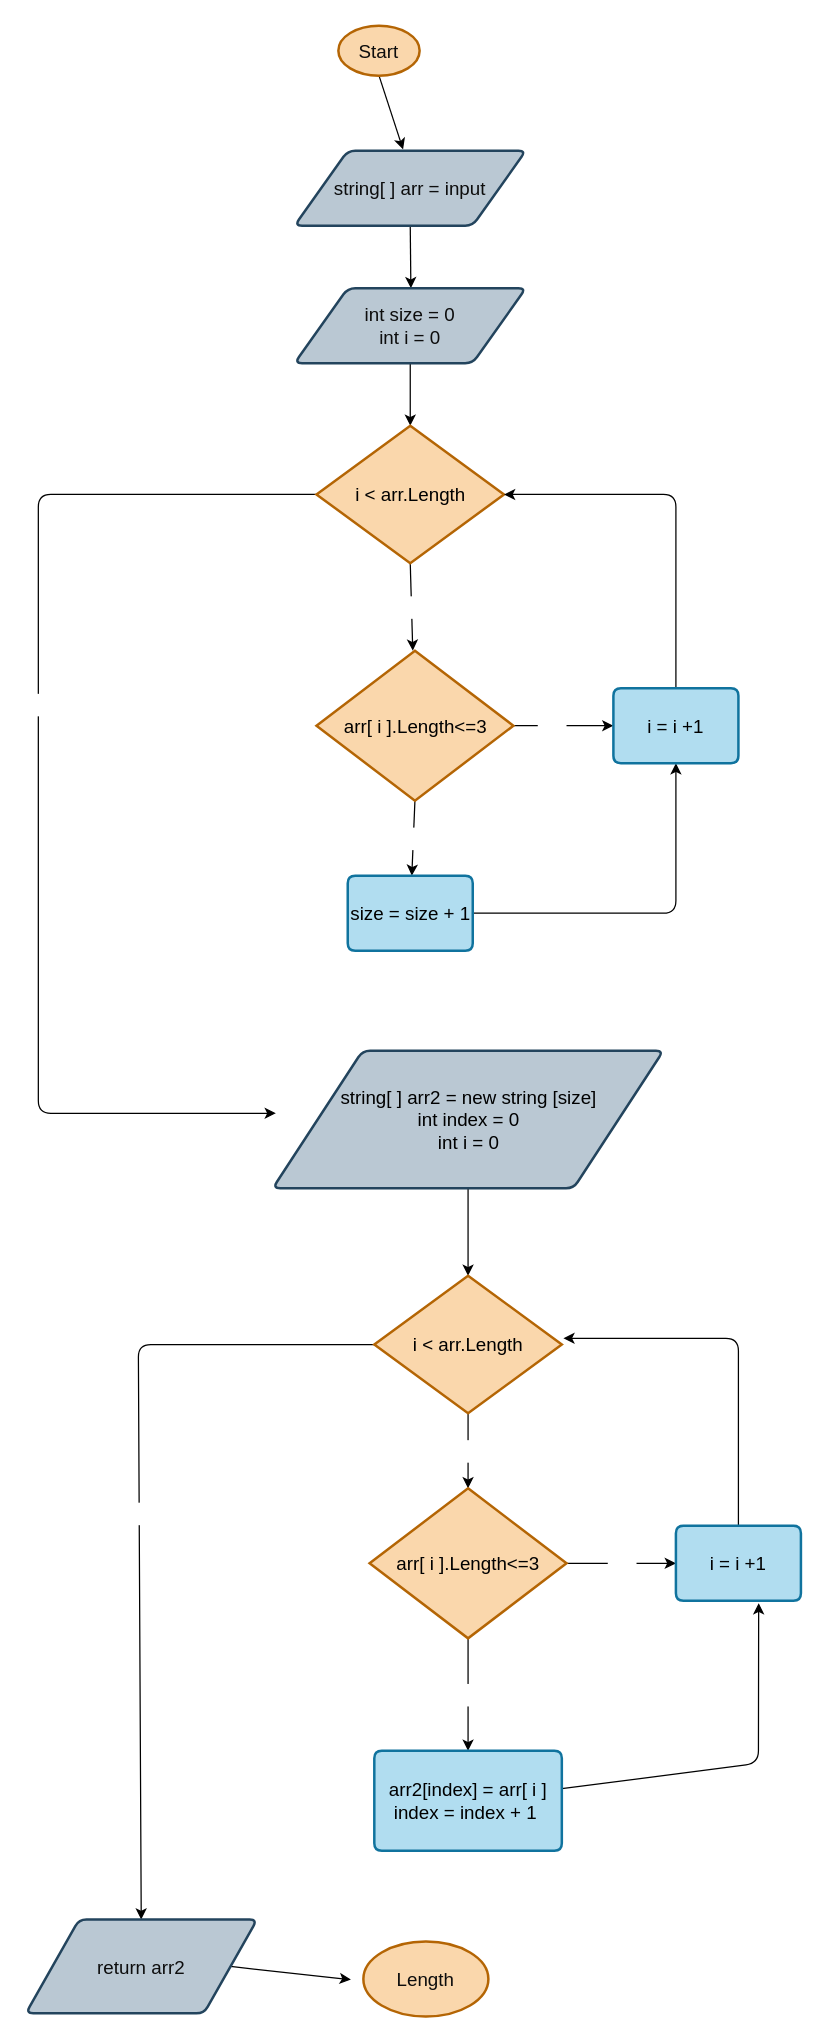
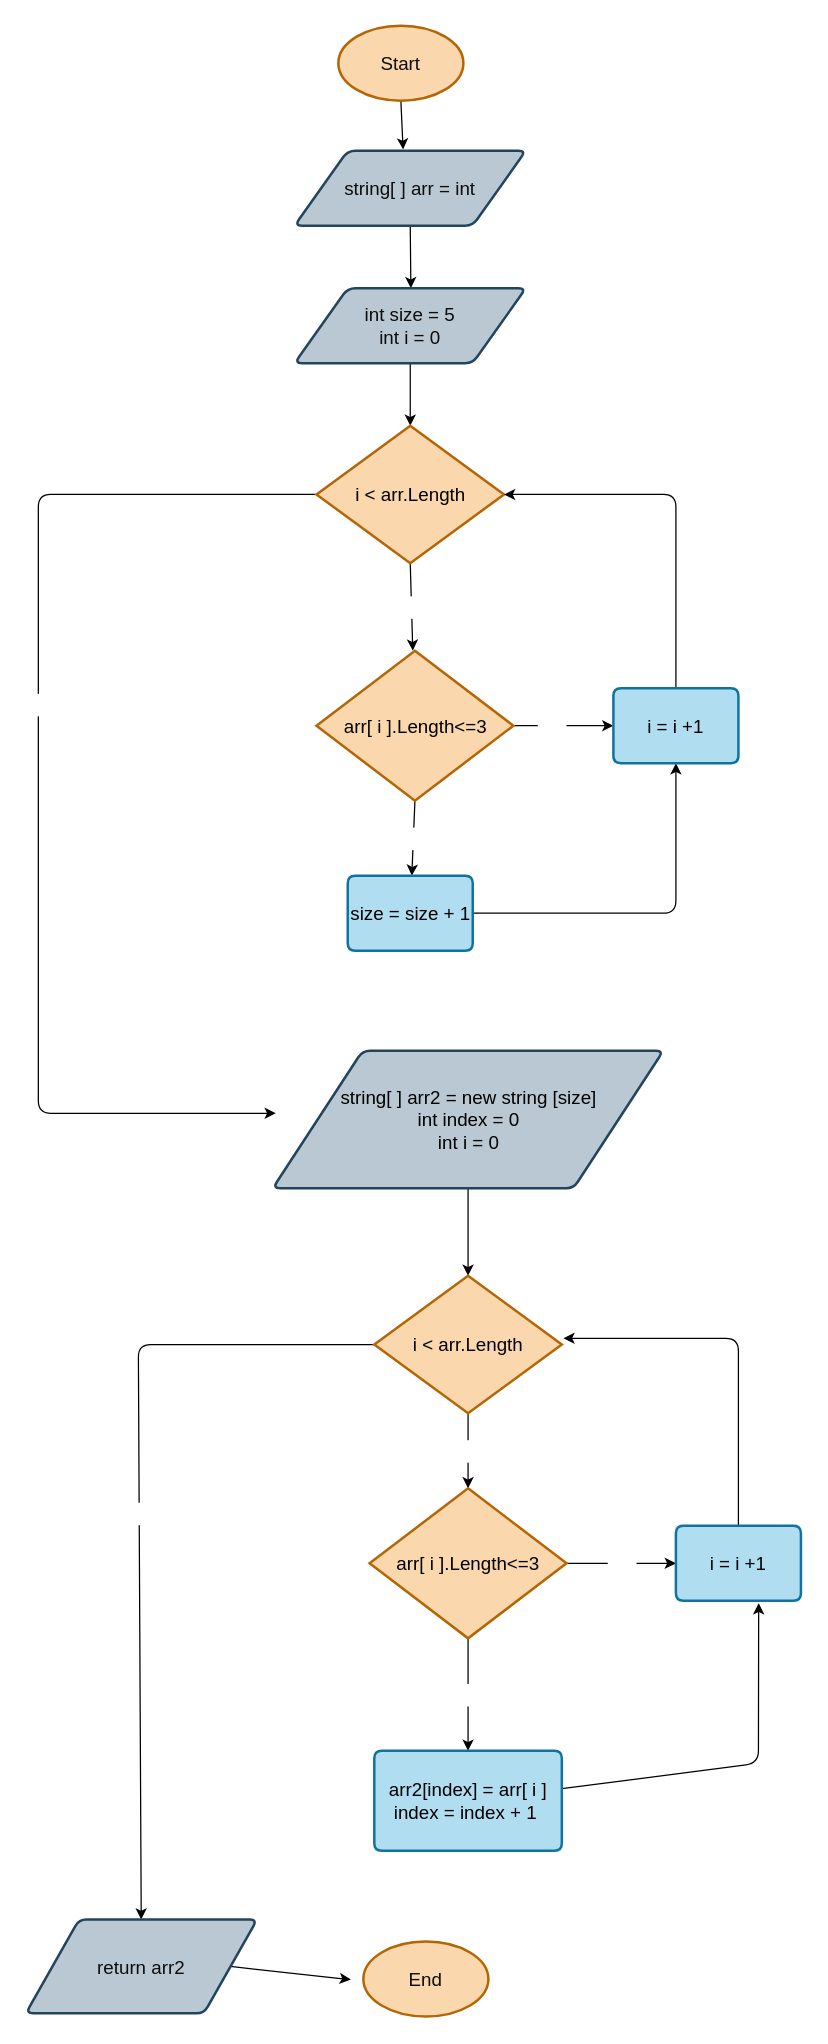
- <mxCell id="3" value="&lt;font style=&quot;font-size: 15px;&quot; color=&quot;#0d0d0d&quot;&gt;Start&lt;/font&gt;" style="strokeWidth=2;html=1;shape=mxgraph.flowchart.start_1;whiteSpace=wrap;fillColor=#fad7ac;strokeColor=#b46504;" vertex="1" parent="1"><mxGeometry x="270" y="20" width="65" height="40" as="geometry" /></mxCell>
+ <mxCell id="3" value="&lt;font style=&quot;font-size: 15px;&quot; color=&quot;#0d0d0d&quot;&gt;Start&lt;/font&gt;" style="strokeWidth=2;html=1;shape=mxgraph.flowchart.start_1;whiteSpace=wrap;fillColor=#fad7ac;strokeColor=#b46504;" vertex="1" parent="1"><mxGeometry x="270" y="20" width="100" height="60" as="geometry" /></mxCell>
- <mxCell id="5" value="&lt;font color=&quot;#0d0d0d&quot;&gt;string[ ] arr = input&lt;/font&gt;" style="shape=parallelogram;html=1;strokeWidth=2;perimeter=parallelogramPerimeter;whiteSpace=wrap;rounded=1;arcSize=12;size=0.23;fontSize=15;fillColor=#bac8d3;strokeColor=#23445d;" vertex="1" parent="1"><mxGeometry x="235" y="120" width="185" height="60" as="geometry" /></mxCell>
+ <mxCell id="5" value="&lt;font color=&quot;#0d0d0d&quot;&gt;string[ ] arr = int&lt;/font&gt;" style="shape=parallelogram;html=1;strokeWidth=2;perimeter=parallelogramPerimeter;whiteSpace=wrap;rounded=1;arcSize=12;size=0.23;fontSize=15;fillColor=#bac8d3;strokeColor=#23445d;" vertex="1" parent="1"><mxGeometry x="235" y="120" width="185" height="60" as="geometry" /></mxCell>
- <mxCell id="7" value="&lt;font color=&quot;#0d0d0d&quot;&gt;int size = 0&lt;br&gt;int i = 0&lt;br&gt;&lt;/font&gt;" style="shape=parallelogram;html=1;strokeWidth=2;perimeter=parallelogramPerimeter;whiteSpace=wrap;rounded=1;arcSize=12;size=0.23;fontSize=15;fillColor=#bac8d3;strokeColor=#23445d;" vertex="1" parent="1"><mxGeometry x="235" y="230" width="185" height="60" as="geometry" /></mxCell>
+ <mxCell id="7" value="&lt;font color=&quot;#0d0d0d&quot;&gt;int size = 5&lt;br&gt;int i = 0&lt;br&gt;&lt;/font&gt;" style="shape=parallelogram;html=1;strokeWidth=2;perimeter=parallelogramPerimeter;whiteSpace=wrap;rounded=1;arcSize=12;size=0.23;fontSize=15;fillColor=#bac8d3;strokeColor=#23445d;" vertex="1" parent="1"><mxGeometry x="235" y="230" width="185" height="60" as="geometry" /></mxCell>
- <mxCell id="34" value="&lt;font style=&quot;font-size: 15px;&quot; color=&quot;#0d0d0d&quot;&gt;Length&lt;/font&gt;" style="strokeWidth=2;html=1;shape=mxgraph.flowchart.start_1;whiteSpace=wrap;fillColor=#fad7ac;strokeColor=#b46504;" vertex="1" parent="1"><mxGeometry x="290" y="1552.5" width="100" height="60" as="geometry" /></mxCell>
+ <mxCell id="34" value="&lt;font style=&quot;font-size: 15px;&quot; color=&quot;#0d0d0d&quot;&gt;End&lt;/font&gt;" style="strokeWidth=2;html=1;shape=mxgraph.flowchart.start_1;whiteSpace=wrap;fillColor=#fad7ac;strokeColor=#b46504;" vertex="1" parent="1"><mxGeometry x="290" y="1552.5" width="100" height="60" as="geometry" /></mxCell>
